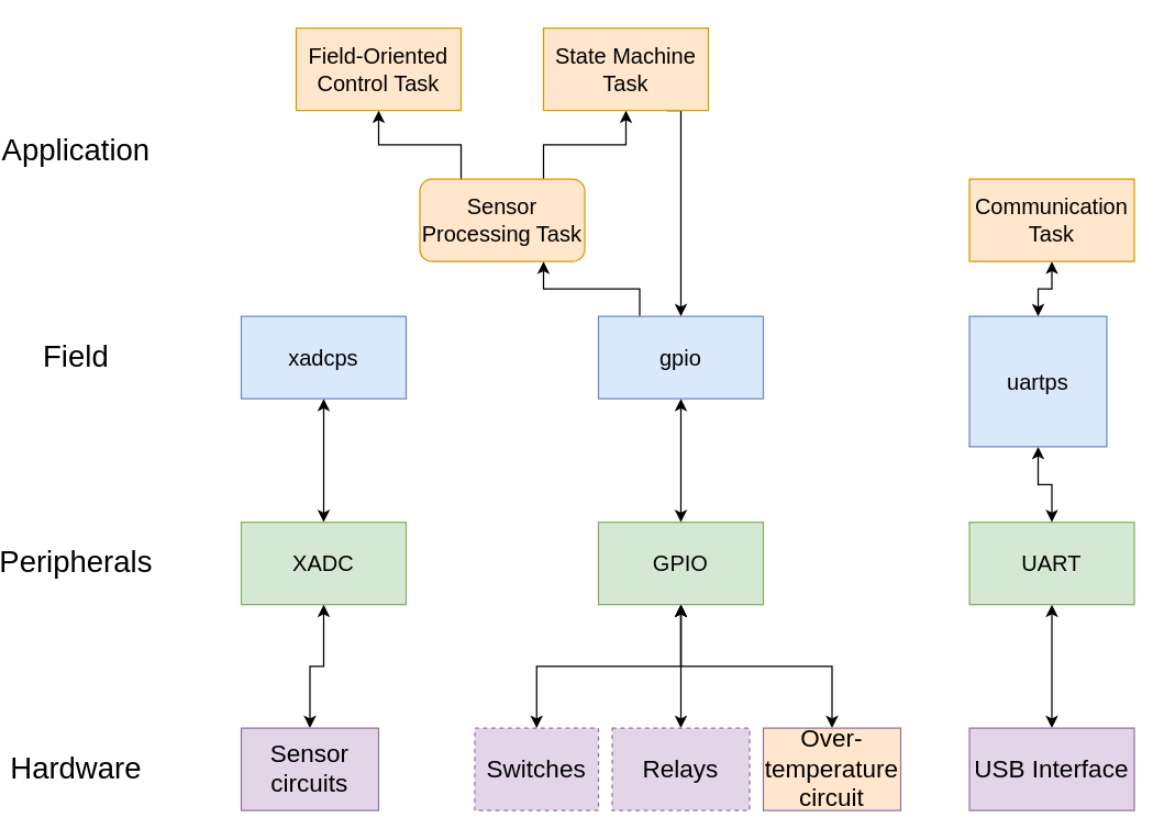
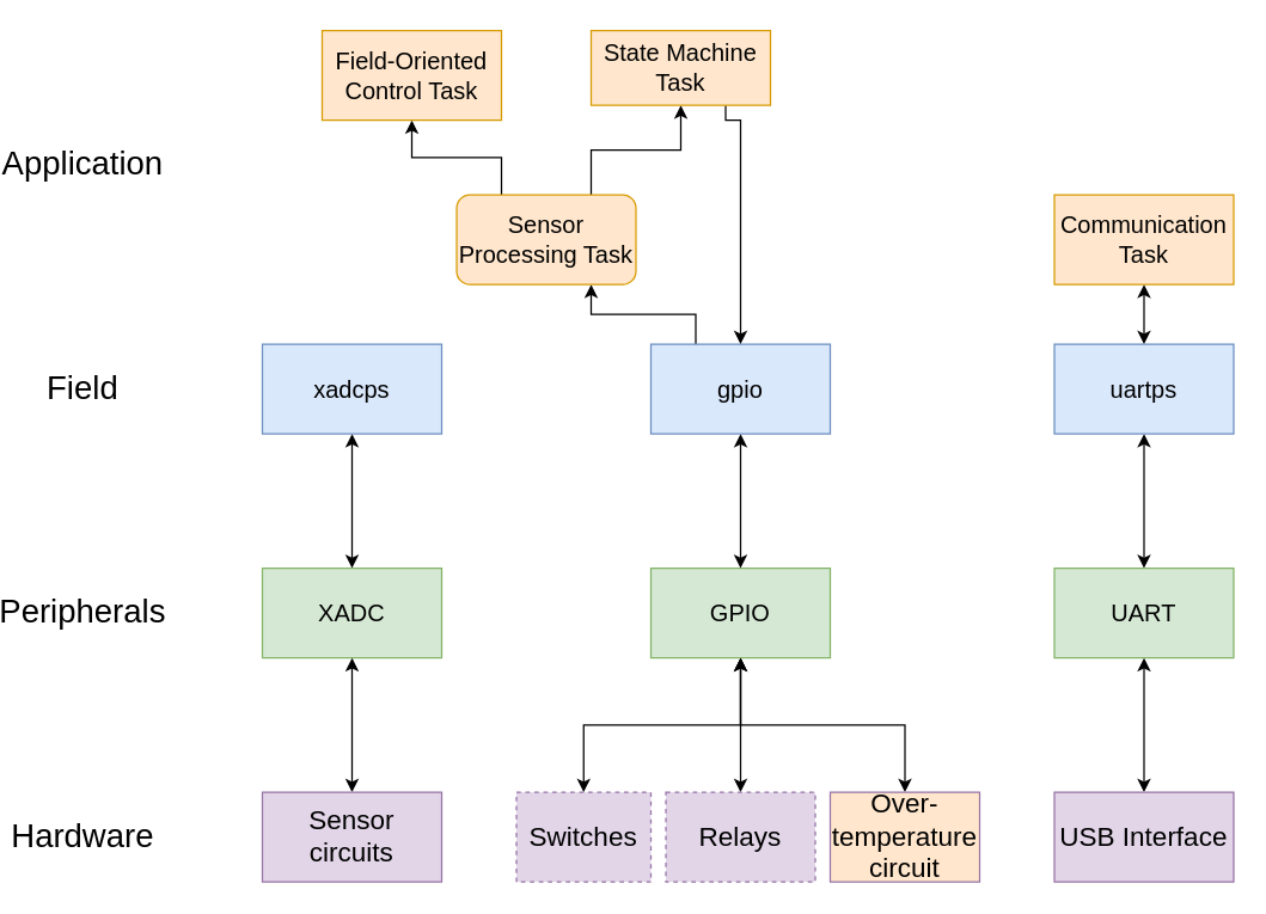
- <mxCell id="30" value="State Machine Task" style="whiteSpace=wrap;html=1;fillColor=#ffe6cc;strokeColor=#d79b00;fontSize=16;fontStyle=0" parent="1" vertex="1"><mxGeometry x="380" y="20" width="120" height="60" as="geometry" /></mxCell>
+ <mxCell id="30" value="State Machine Task" style="whiteSpace=wrap;html=1;fillColor=#ffe6cc;strokeColor=#d79b00;fontSize=16;fontStyle=0" parent="1" vertex="1"><mxGeometry x="380" y="20" width="120" height="50" as="geometry" /></mxCell>
- <mxCell id="23" value="uartps" style="whiteSpace=wrap;html=1;fillColor=#dae8fc;strokeColor=#6c8ebf;fontSize=16;" parent="1" vertex="1"><mxGeometry x="690" y="230" width="100" height="95" as="geometry" /></mxCell>
+ <mxCell id="23" value="uartps" style="whiteSpace=wrap;html=1;fillColor=#dae8fc;strokeColor=#6c8ebf;fontSize=16;" parent="1" vertex="1"><mxGeometry x="690" y="230" width="120" height="60" as="geometry" /></mxCell>
- <mxCell id="10" value="Sensor circuits" style="whiteSpace=wrap;html=1;fontSize=18;fillColor=#e1d5e7;strokeColor=#9673a6;" parent="1" vertex="1"><mxGeometry x="160" y="530" width="100" height="60" as="geometry" /></mxCell>
+ <mxCell id="10" value="Sensor circuits" style="whiteSpace=wrap;html=1;fontSize=18;fillColor=#e1d5e7;strokeColor=#9673a6;" parent="1" vertex="1"><mxGeometry x="160" y="530" width="120" height="60" as="geometry" /></mxCell>
